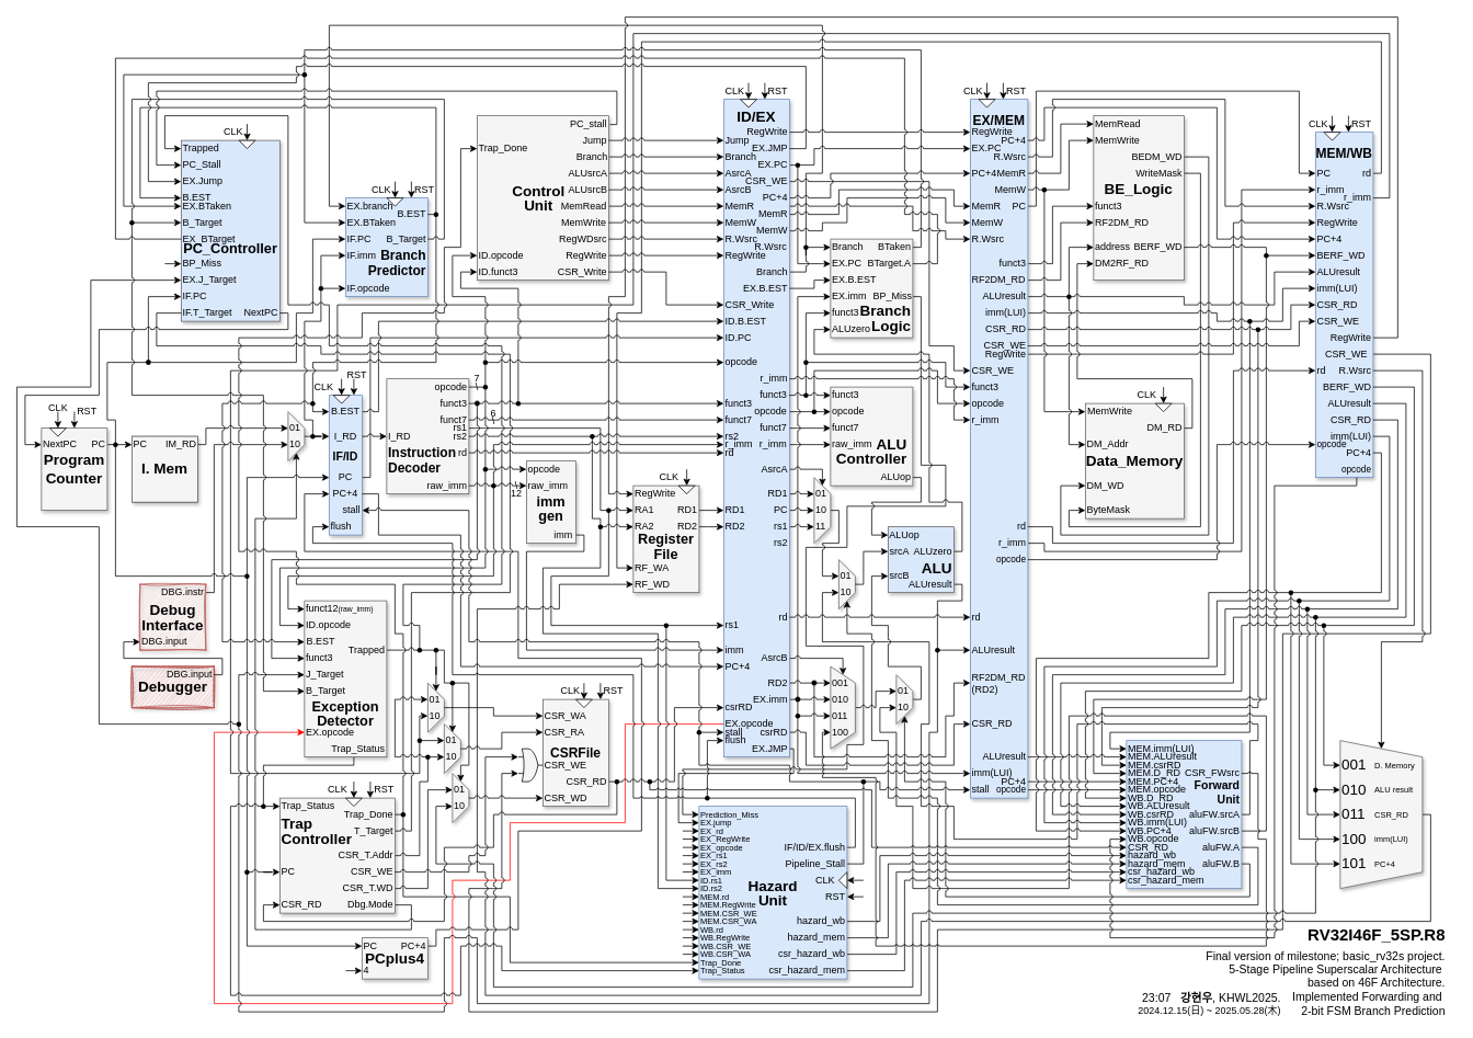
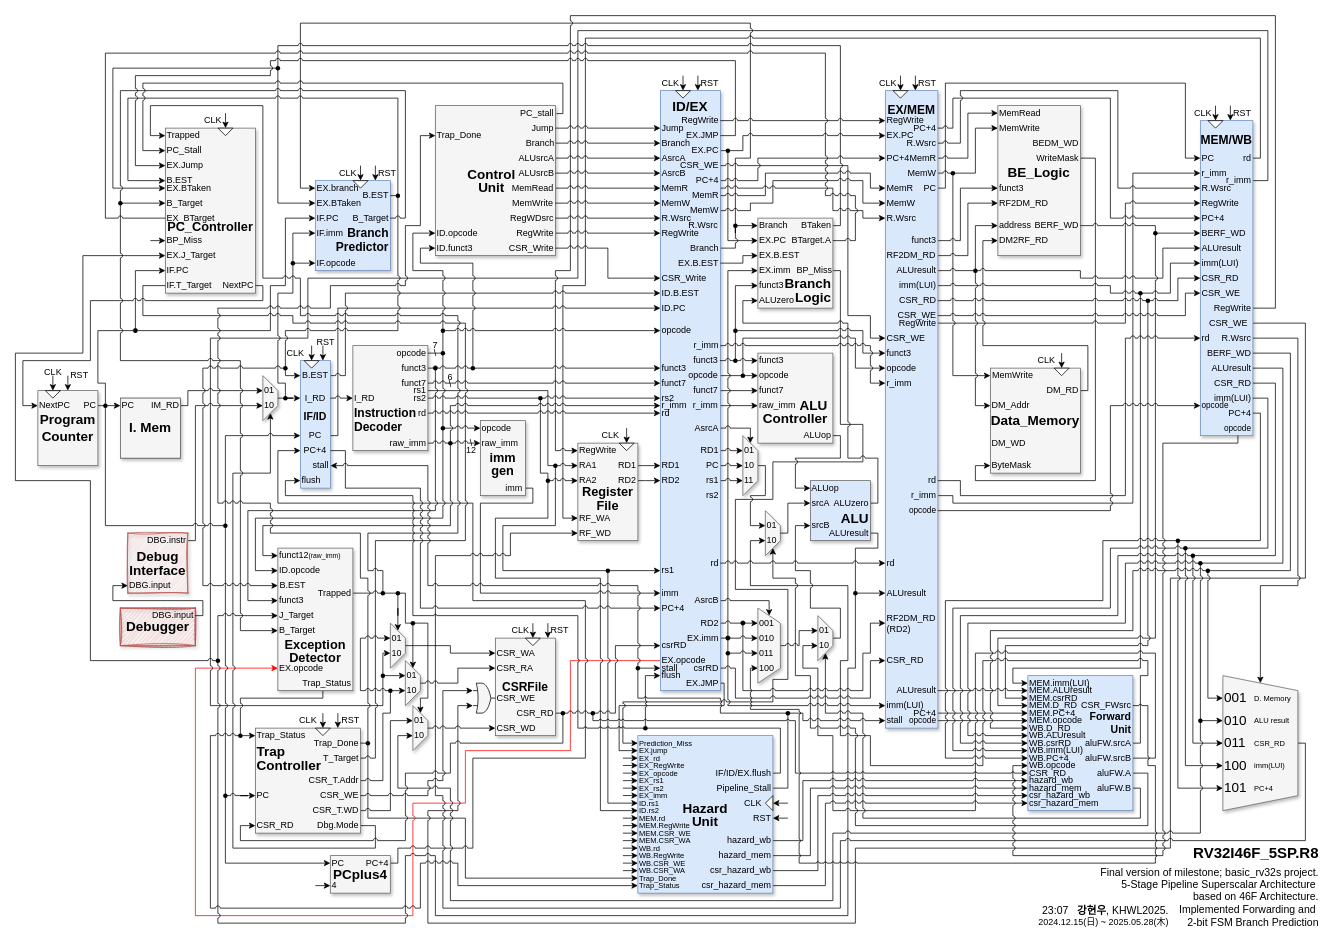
- <mxCell id="27" value="&lt;div&gt;&lt;b style=&quot;background-color: transparent; color: light-dark(rgb(0, 0, 0), rgb(237, 237, 237));&quot;&gt;&lt;font style=&quot;font-size: 17px;&quot;&gt;&lt;span style=&quot;background-color: transparent;&quot;&gt;&lt;br&gt;&lt;/span&gt;&lt;/font&gt;&lt;/b&gt;&lt;/div&gt;&lt;div&gt;&lt;b style=&quot;background-color: transparent; color: light-dark(rgb(0, 0, 0), rgb(237, 237, 237));&quot;&gt;&lt;font style=&quot;font-size: 17px;&quot;&gt;&lt;span style=&quot;background-color: transparent;&quot;&gt;&lt;br&gt;&lt;/span&gt;&lt;/font&gt;&lt;/b&gt;&lt;/div&gt;&lt;div&gt;&lt;b style=&quot;background-color: transparent; color: light-dark(rgb(0, 0, 0), rgb(237, 237, 237));&quot;&gt;&lt;font style=&quot;font-size: 17px;&quot;&gt;&lt;span style=&quot;background-color: transparent;&quot;&gt;PC_Cont&lt;/span&gt;&lt;span style=&quot;background-color: transparent; color: light-dark(rgb(0, 0, 0), rgb(237, 237, 237));&quot;&gt;roller&lt;/span&gt;&lt;/font&gt;&lt;/b&gt;&lt;/div&gt;" style="whiteSpace=wrap;html=1;shadow=1;fontSize=18;fillColor=#dae8fc;strokeColor=#666666;fontColor=#000000;" parent="26" vertex="1"><mxGeometry y="-40" width="120" height="220" as="geometry" /></mxCell>
+ <mxCell id="27" value="&lt;div&gt;&lt;b style=&quot;background-color: transparent; color: light-dark(rgb(0, 0, 0), rgb(237, 237, 237));&quot;&gt;&lt;font style=&quot;font-size: 17px;&quot;&gt;&lt;span style=&quot;background-color: transparent;&quot;&gt;&lt;br&gt;&lt;/span&gt;&lt;/font&gt;&lt;/b&gt;&lt;/div&gt;&lt;div&gt;&lt;b style=&quot;background-color: transparent; color: light-dark(rgb(0, 0, 0), rgb(237, 237, 237));&quot;&gt;&lt;font style=&quot;font-size: 17px;&quot;&gt;&lt;span style=&quot;background-color: transparent;&quot;&gt;&lt;br&gt;&lt;/span&gt;&lt;/font&gt;&lt;/b&gt;&lt;/div&gt;&lt;div&gt;&lt;b style=&quot;background-color: transparent; color: light-dark(rgb(0, 0, 0), rgb(237, 237, 237));&quot;&gt;&lt;font style=&quot;font-size: 17px;&quot;&gt;&lt;span style=&quot;background-color: transparent;&quot;&gt;PC_Cont&lt;/span&gt;&lt;span style=&quot;background-color: transparent; color: light-dark(rgb(0, 0, 0), rgb(237, 237, 237));&quot;&gt;roller&lt;/span&gt;&lt;/font&gt;&lt;/b&gt;&lt;/div&gt;" style="whiteSpace=wrap;html=1;shadow=1;fontSize=18;fillColor=#f5f5f5;strokeColor=#666666;fontColor=#000000;" parent="26" vertex="1"><mxGeometry y="-40" width="120" height="220" as="geometry" /></mxCell>
- <mxCell id="16" style="edgeStyle=orthogonalEdgeStyle;rounded=0;orthogonalLoop=1;jettySize=auto;html=1;entryX=0;entryY=0.5;entryDx=0;entryDy=0;exitX=1;exitY=0.5;exitDx=0;exitDy=0;" parent="1" source="122" target="512" edge="1"><mxGeometry relative="1" as="geometry"><Array as="points"><mxPoint x="1470" y="190" /><mxPoint x="1470" y="650" /><mxPoint x="1290" y="650" /><mxPoint x="1290" y="590" /></Array></mxGeometry></mxCell>
